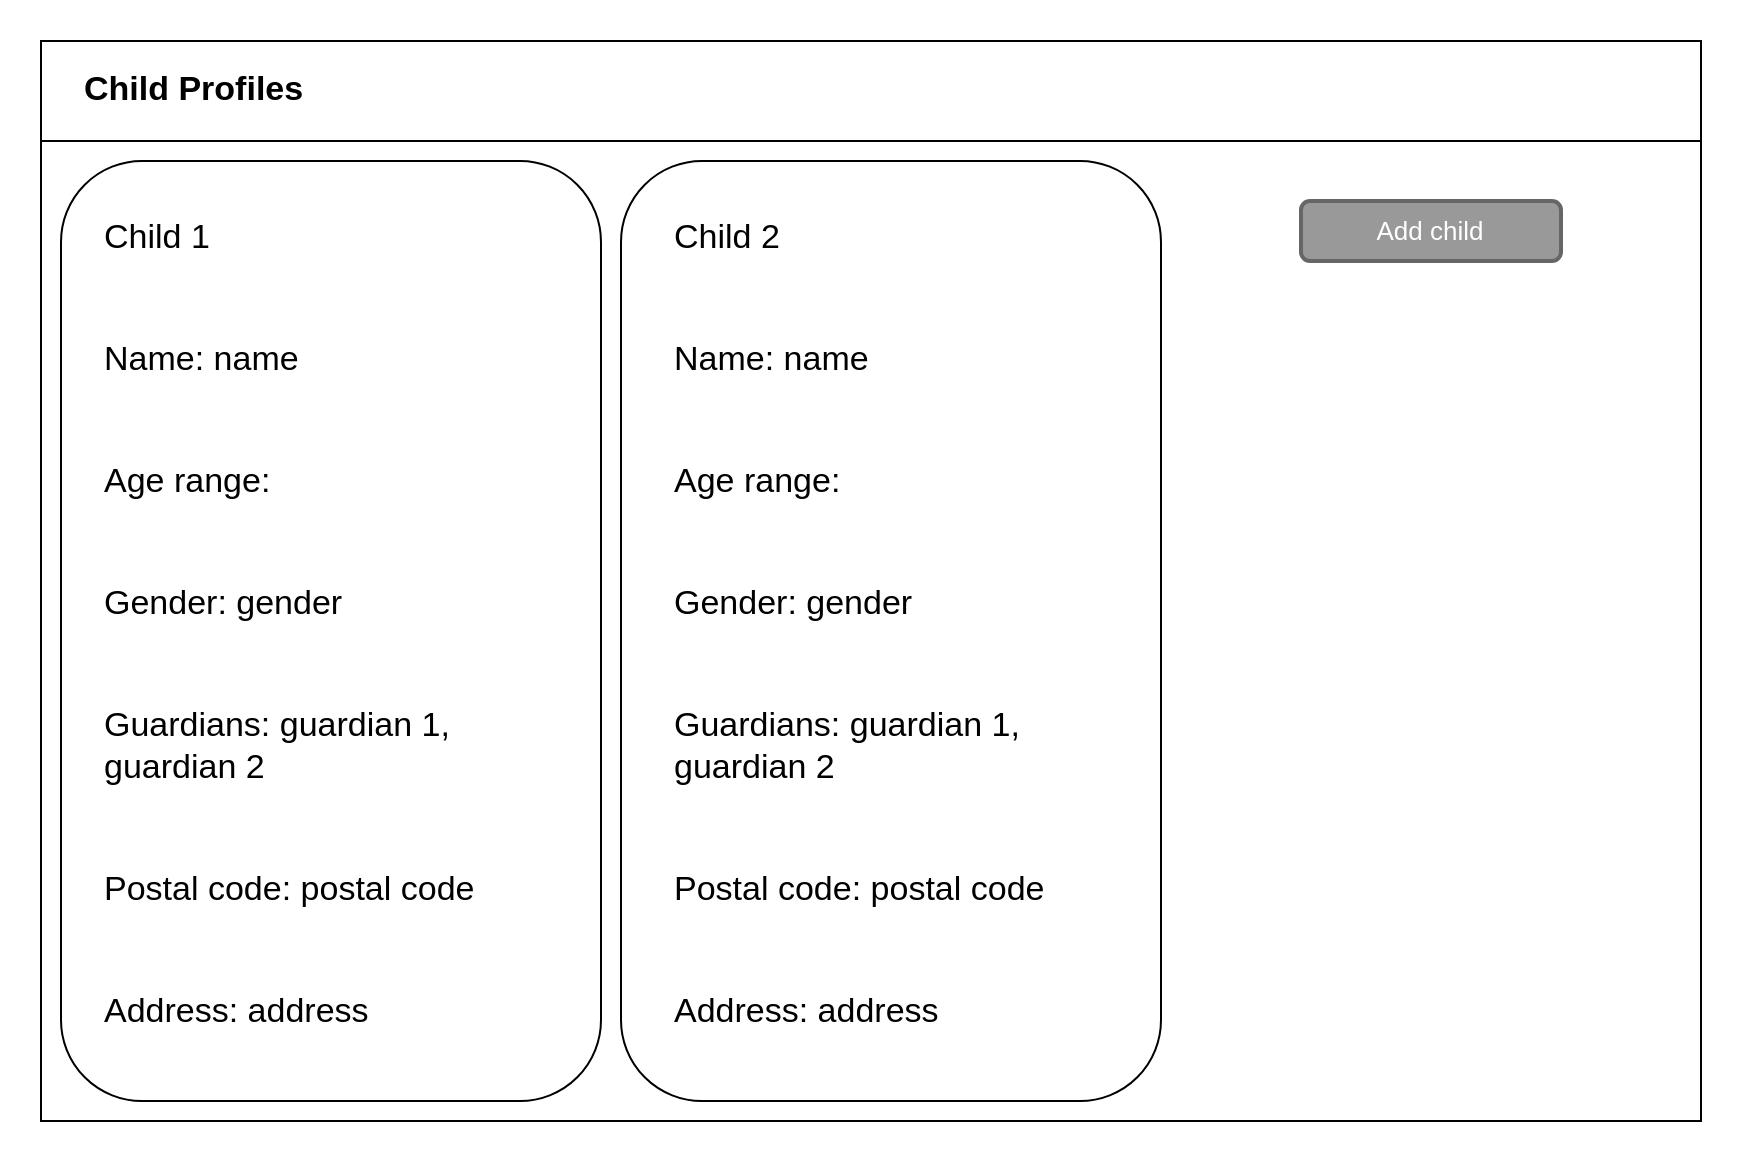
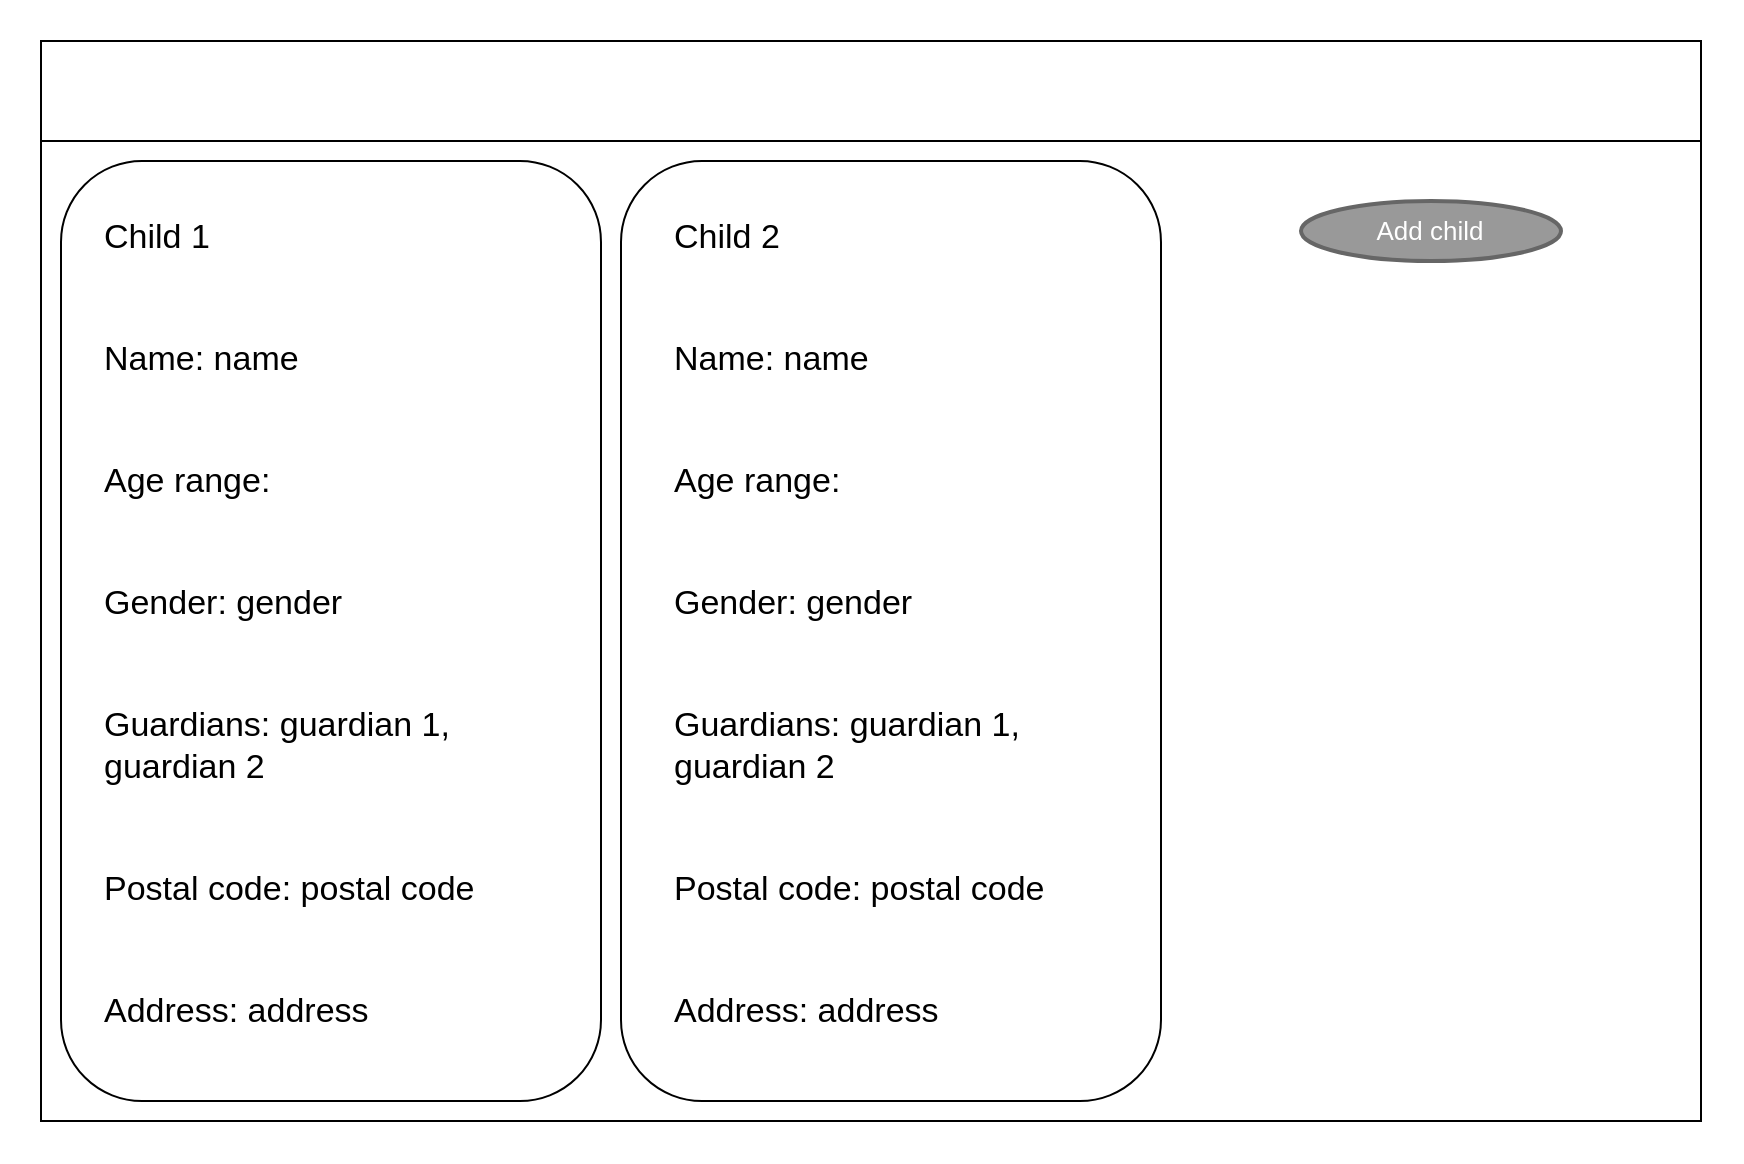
- <mxCell id="4" value="&lt;font style=&quot;font-size: 17px;&quot;&gt;&lt;b&gt;Child Profiles&lt;/b&gt;&lt;/font&gt;" style="text;html=1;strokeColor=none;fillColor=none;align=left;verticalAlign=middle;whiteSpace=wrap;rounded=0;" parent="1" vertex="1"><mxGeometry x="40" y="20" width="230" height="50" as="geometry" /></mxCell>
- <mxCell id="6" value="&lt;font style=&quot;font-size: 13px;&quot;&gt;Add child&lt;/font&gt;" style="rounded=1;html=1;shadow=0;dashed=0;whiteSpace=wrap;fontSize=10;fillColor=#999999;align=center;strokeColor=#666666;fontColor=#ffffff;strokeWidth=2;" parent="1" vertex="1"><mxGeometry x="650" y="100" width="130" height="30" as="geometry" /></mxCell>
+ <mxCell id="6" value="&lt;font style=&quot;font-size: 13px;&quot;&gt;Add child&lt;/font&gt;" style="ellipse;html=1;shadow=0;dashed=0;whiteSpace=wrap;fontSize=10;fillColor=#999999;align=center;strokeColor=#666666;fontColor=#ffffff;strokeWidth=2;" parent="1" vertex="1"><mxGeometry x="650" y="100" width="130" height="30" as="geometry" /></mxCell>
